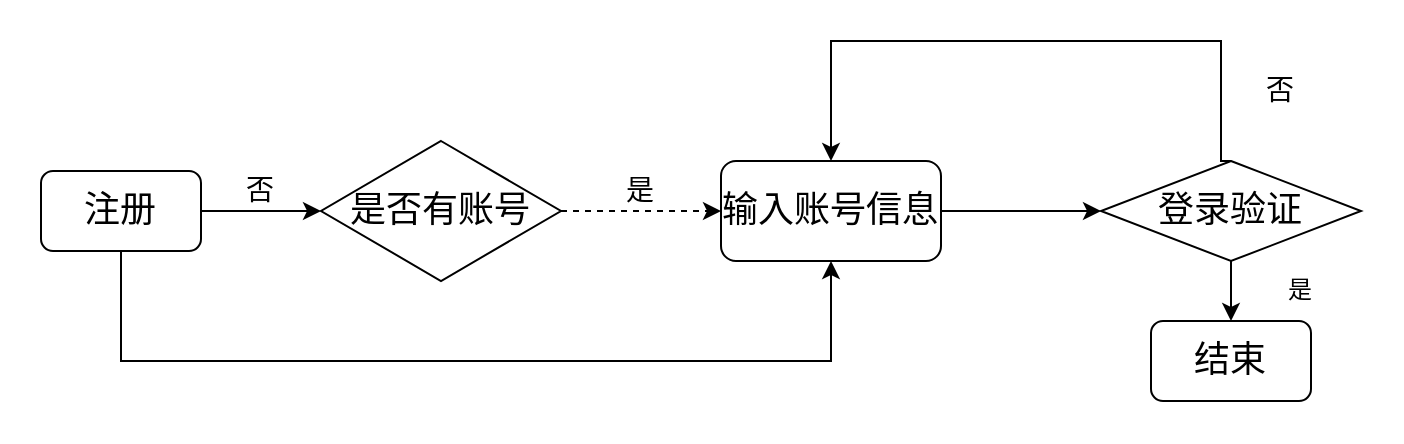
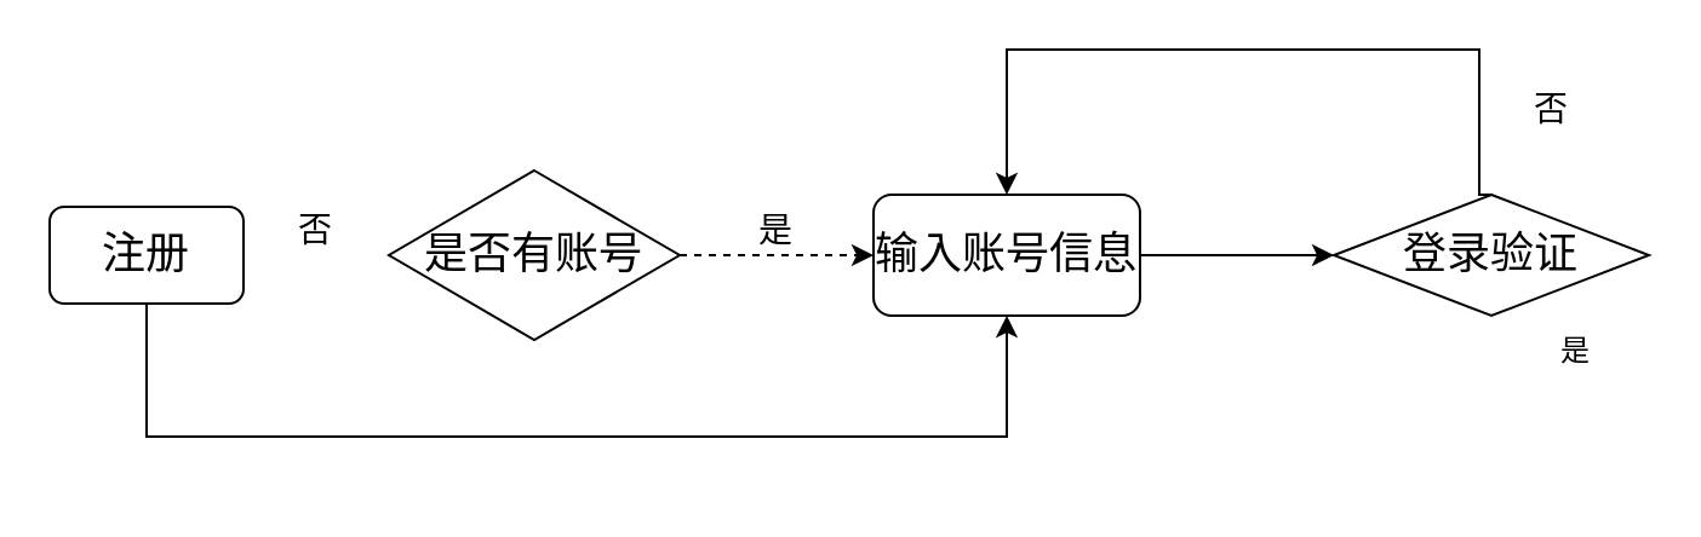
- <mxCell id="2" style="edgeStyle=orthogonalEdgeStyle;rounded=0;orthogonalLoop=1;jettySize=auto;html=1;exitX=1;exitY=0.5;exitDx=0;exitDy=0;entryX=0;entryY=0.5;entryDx=0;entryDy=0;" edge="1" parent="1" source="4" target="6"><mxGeometry relative="1" as="geometry" /></mxCell>
- <mxCell id="11" style="edgeStyle=orthogonalEdgeStyle;rounded=0;orthogonalLoop=1;jettySize=auto;html=1;exitX=0.5;exitY=1;exitDx=0;exitDy=0;entryX=0.5;entryY=0;entryDx=0;entryDy=0;" edge="1" parent="1" source="13" target="14"><mxGeometry relative="1" as="geometry" /></mxCell>
- <mxCell id="14" value="&lt;font style=&quot;font-size: 18px;&quot;&gt;结束&lt;/font&gt;" style="rounded=1;whiteSpace=wrap;html=1;" vertex="1" parent="1"><mxGeometry x="575" y="160" width="80" height="40" as="geometry" /></mxCell>
